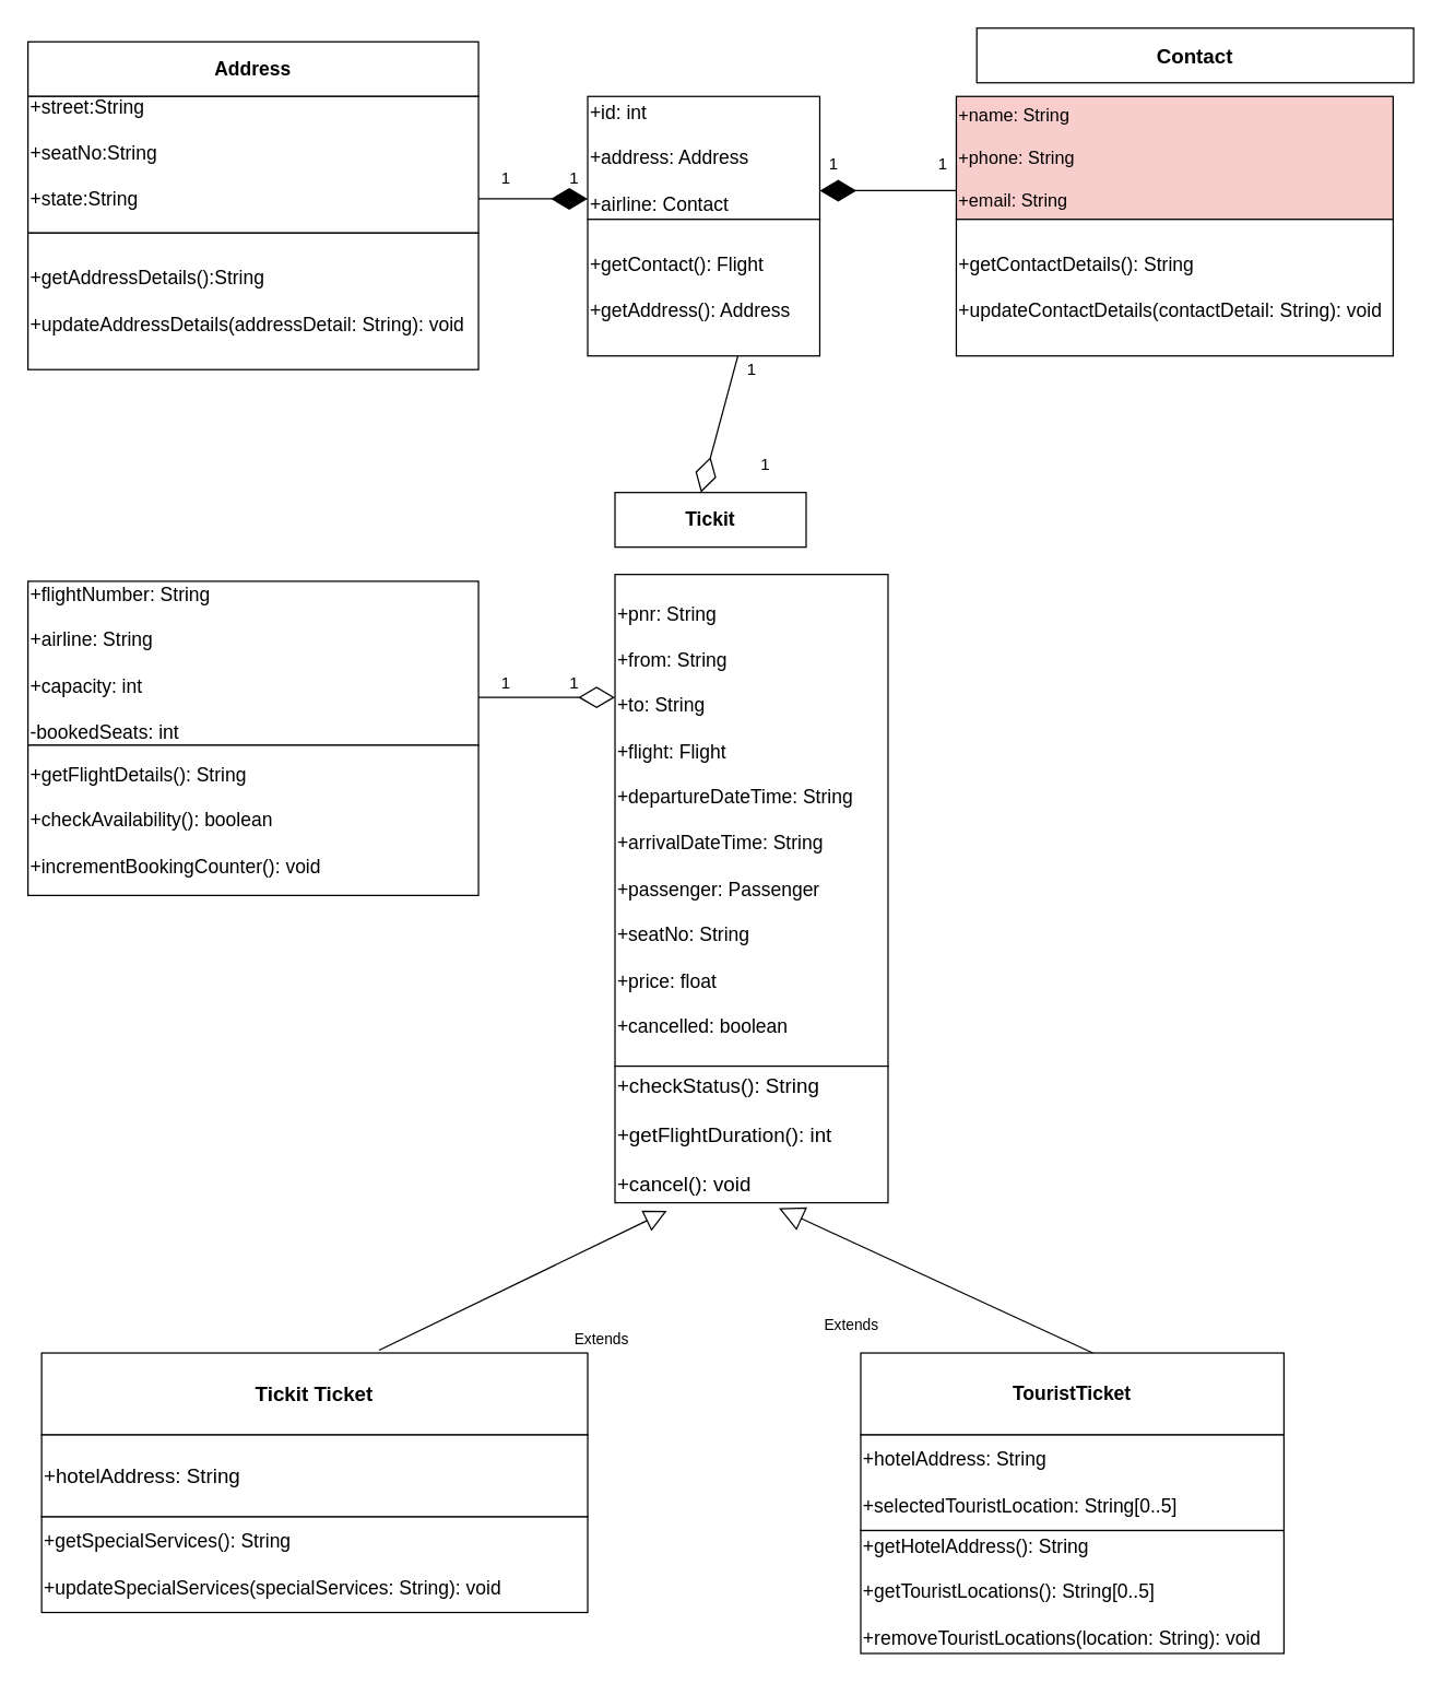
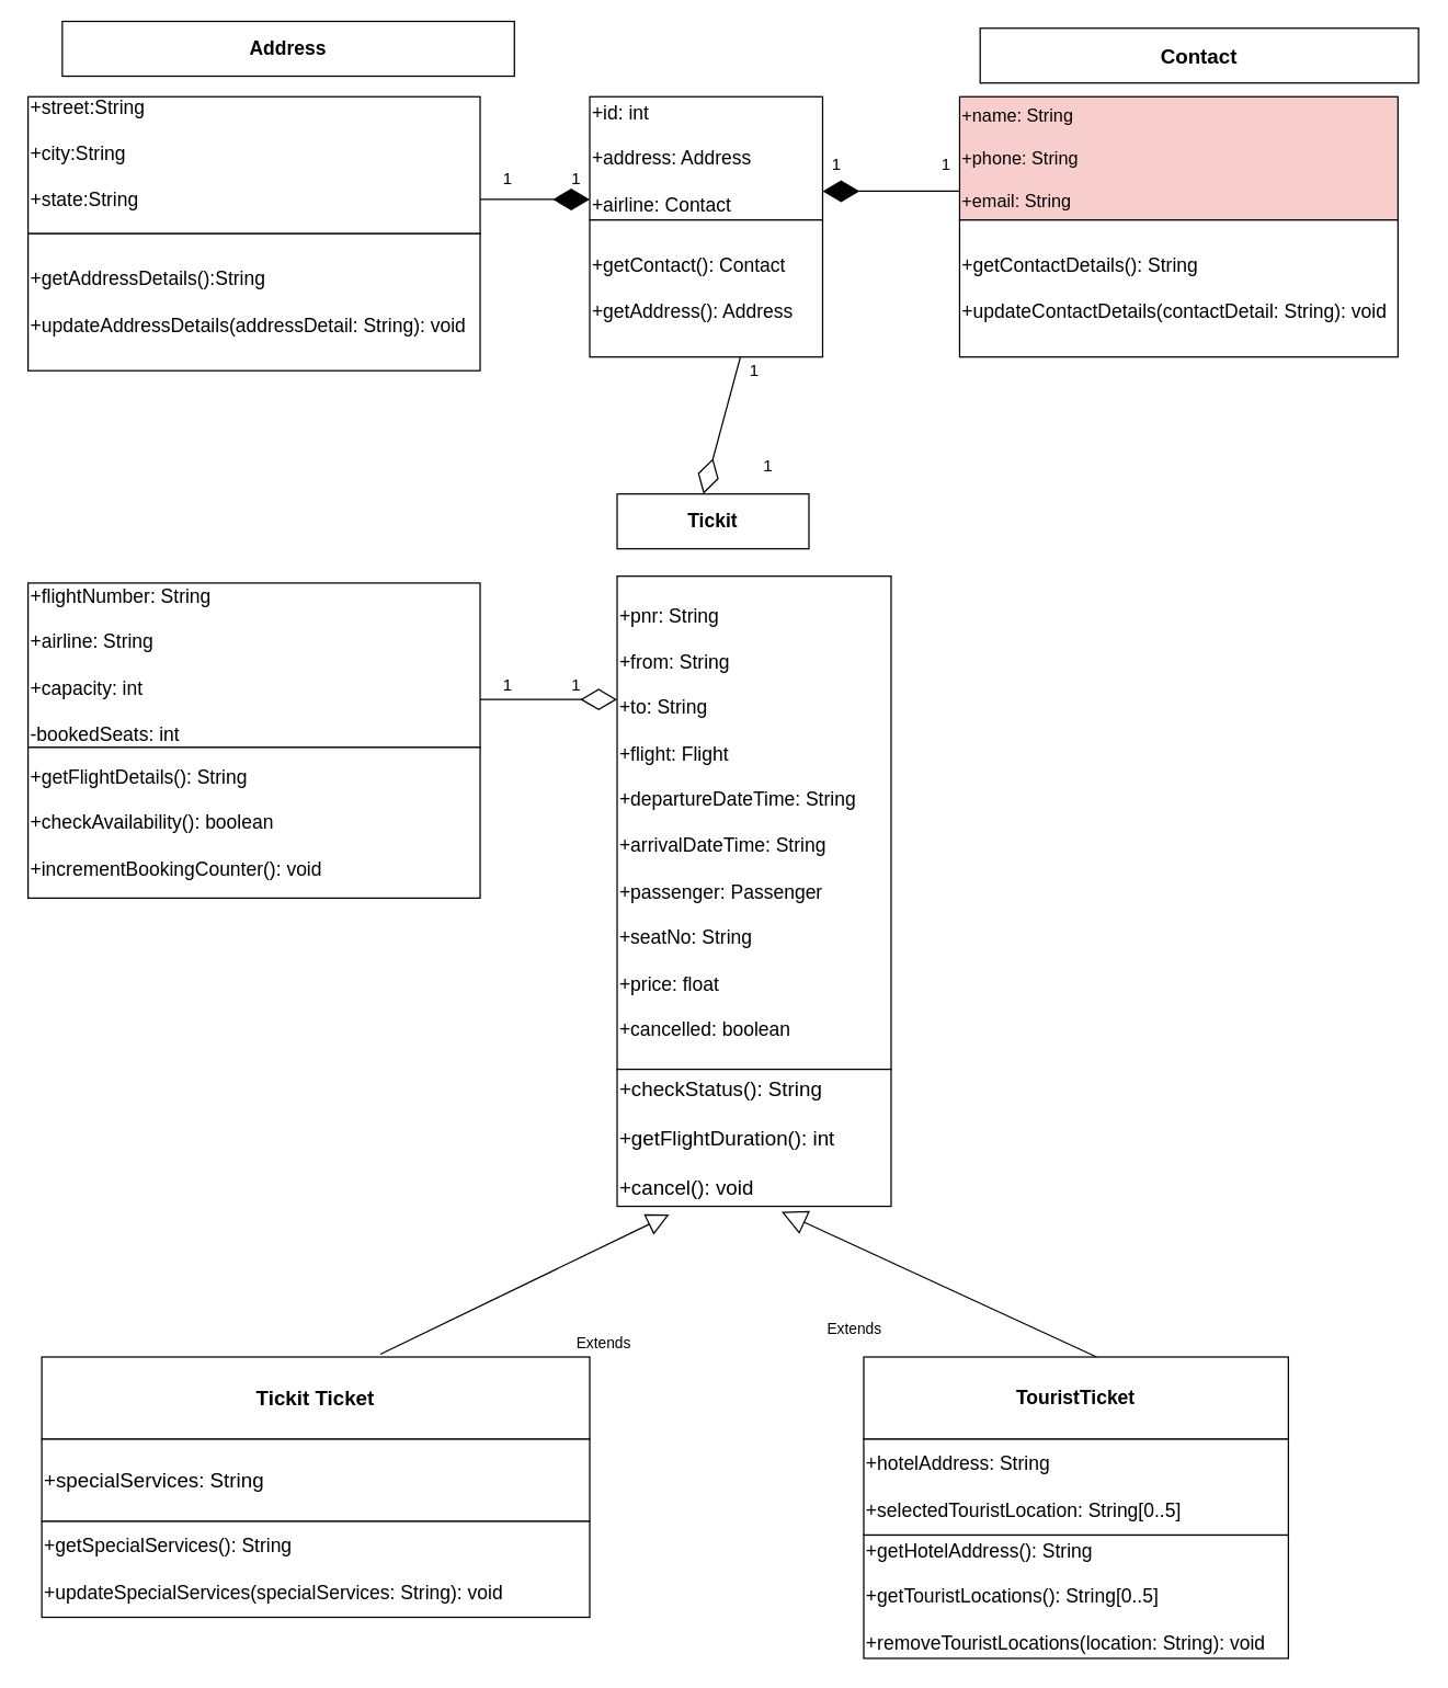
- <mxCell id="2" value="&lt;b&gt;&lt;font style=&quot;font-size: 14px&quot;&gt;Address&lt;/font&gt;&lt;/b&gt;" style="rounded=0;whiteSpace=wrap;html=1;strokeWidth=1;" parent="1" vertex="1"><mxGeometry x="20" y="30" width="330" height="40" as="geometry" /></mxCell>
+ <mxCell id="2" value="&lt;b&gt;&lt;font style=&quot;font-size: 14px&quot;&gt;Address&lt;/font&gt;&lt;/b&gt;" style="rounded=0;whiteSpace=wrap;html=1;strokeWidth=1;" parent="1" vertex="1"><mxGeometry x="45" y="15" width="330" height="40" as="geometry" /></mxCell>
- <mxCell id="3" value="&lt;div&gt;&lt;span style=&quot;font-size: 14px&quot;&gt;+street:String&lt;/span&gt;&lt;/div&gt;&lt;div&gt;&lt;span style=&quot;font-size: 14px&quot;&gt;&lt;br&gt;&lt;/span&gt;&lt;/div&gt;&lt;font style=&quot;font-size: 14px&quot;&gt;&lt;div&gt;&lt;span&gt;+seatNo:String&lt;/span&gt;&lt;/div&gt;&lt;div&gt;&lt;span&gt;&lt;br&gt;&lt;/span&gt;&lt;/div&gt;&lt;div&gt;&lt;span&gt;+state:String&lt;/span&gt;&lt;/div&gt;&lt;div&gt;&lt;span&gt;&lt;br&gt;&lt;/span&gt;&lt;/div&gt;&lt;/font&gt;" style="rounded=0;whiteSpace=wrap;html=1;strokeWidth=1;align=left;" parent="1" vertex="1"><mxGeometry x="20" y="70" width="330" height="100" as="geometry" /></mxCell>
+ <mxCell id="3" value="&lt;div&gt;&lt;span style=&quot;font-size: 14px&quot;&gt;+street:String&lt;/span&gt;&lt;/div&gt;&lt;div&gt;&lt;span style=&quot;font-size: 14px&quot;&gt;&lt;br&gt;&lt;/span&gt;&lt;/div&gt;&lt;font style=&quot;font-size: 14px&quot;&gt;&lt;div&gt;&lt;span&gt;+city:String&lt;/span&gt;&lt;/div&gt;&lt;div&gt;&lt;span&gt;&lt;br&gt;&lt;/span&gt;&lt;/div&gt;&lt;div&gt;&lt;span&gt;+state:String&lt;/span&gt;&lt;/div&gt;&lt;div&gt;&lt;span&gt;&lt;br&gt;&lt;/span&gt;&lt;/div&gt;&lt;/font&gt;" style="rounded=0;whiteSpace=wrap;html=1;strokeWidth=1;align=left;" parent="1" vertex="1"><mxGeometry x="20" y="70" width="330" height="100" as="geometry" /></mxCell>
- <mxCell id="6" value="&lt;div style=&quot;font-size: 14px&quot;&gt;&lt;font style=&quot;font-size: 14px&quot;&gt;+getContact(): Flight&lt;/font&gt;&lt;/div&gt;&lt;div style=&quot;font-size: 14px&quot;&gt;&lt;font style=&quot;font-size: 14px&quot;&gt;&lt;br&gt;&lt;/font&gt;&lt;/div&gt;&lt;div style=&quot;font-size: 14px&quot;&gt;&lt;font style=&quot;font-size: 14px&quot;&gt;+getAddress(): Address&lt;/font&gt;&lt;/div&gt;" style="rounded=0;whiteSpace=wrap;html=1;strokeWidth=1;align=left;" parent="1" vertex="1"><mxGeometry x="430" y="160" width="170" height="100" as="geometry" /></mxCell>
+ <mxCell id="6" value="&lt;div style=&quot;font-size: 14px&quot;&gt;&lt;font style=&quot;font-size: 14px&quot;&gt;+getContact(): Contact&lt;/font&gt;&lt;/div&gt;&lt;div style=&quot;font-size: 14px&quot;&gt;&lt;font style=&quot;font-size: 14px&quot;&gt;&lt;br&gt;&lt;/font&gt;&lt;/div&gt;&lt;div style=&quot;font-size: 14px&quot;&gt;&lt;font style=&quot;font-size: 14px&quot;&gt;+getAddress(): Address&lt;/font&gt;&lt;/div&gt;" style="rounded=0;whiteSpace=wrap;html=1;strokeWidth=1;align=left;" parent="1" vertex="1"><mxGeometry x="430" y="160" width="170" height="100" as="geometry" /></mxCell>
- <mxCell id="22" value="&lt;font style=&quot;font-size: 15px&quot;&gt;+hotelAddress: String&lt;/font&gt;" style="rounded=0;whiteSpace=wrap;html=1;strokeWidth=1;align=left;" parent="1" vertex="1"><mxGeometry x="30" y="1050" width="400" height="60" as="geometry" /></mxCell>
+ <mxCell id="22" value="&lt;font style=&quot;font-size: 15px&quot;&gt;+specialServices: String&lt;/font&gt;" style="rounded=0;whiteSpace=wrap;html=1;strokeWidth=1;align=left;" parent="1" vertex="1"><mxGeometry x="30" y="1050" width="400" height="60" as="geometry" /></mxCell>
